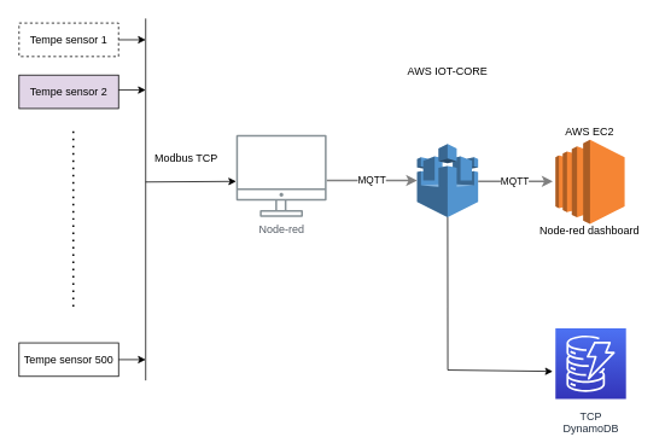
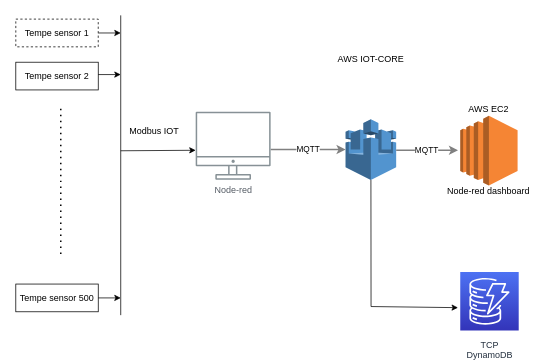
- <mxCell id="9" value="Tempe sensor 2" style="rounded=0;whiteSpace=wrap;html=1;fillColor=#e1d5e7;" vertex="1" parent="1"><mxGeometry x="20" y="82.5" width="110" height="37" as="geometry" /></mxCell>
+ <mxCell id="9" value="Tempe sensor 2" style="rounded=0;whiteSpace=wrap;html=1;" vertex="1" parent="1"><mxGeometry x="20" y="82.5" width="110" height="37" as="geometry" /></mxCell>
- <mxCell id="14" value="Modbus TCP" style="text;html=1;strokeColor=none;fillColor=none;align=center;verticalAlign=middle;whiteSpace=wrap;rounded=0;" vertex="1" parent="1"><mxGeometry x="160" y="160" width="90" height="30" as="geometry" /></mxCell>
+ <mxCell id="14" value="Modbus IOT" style="text;html=1;strokeColor=none;fillColor=none;align=center;verticalAlign=middle;whiteSpace=wrap;rounded=0;" vertex="1" parent="1"><mxGeometry x="160" y="160" width="90" height="30" as="geometry" /></mxCell>
